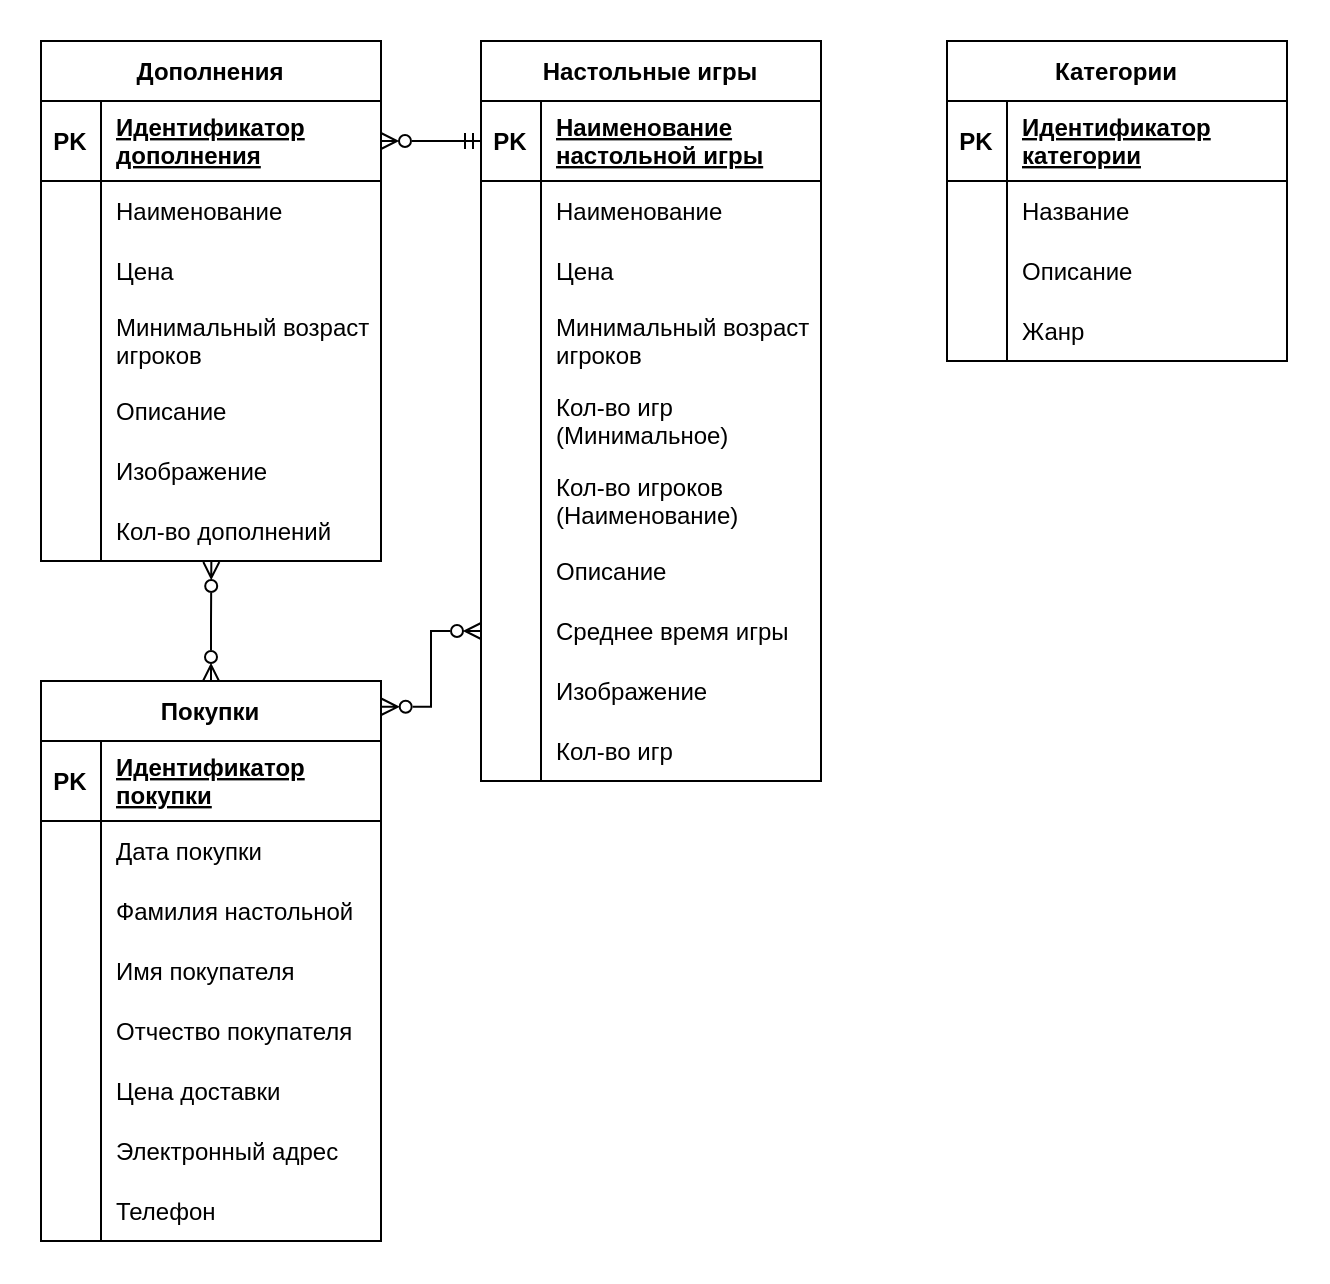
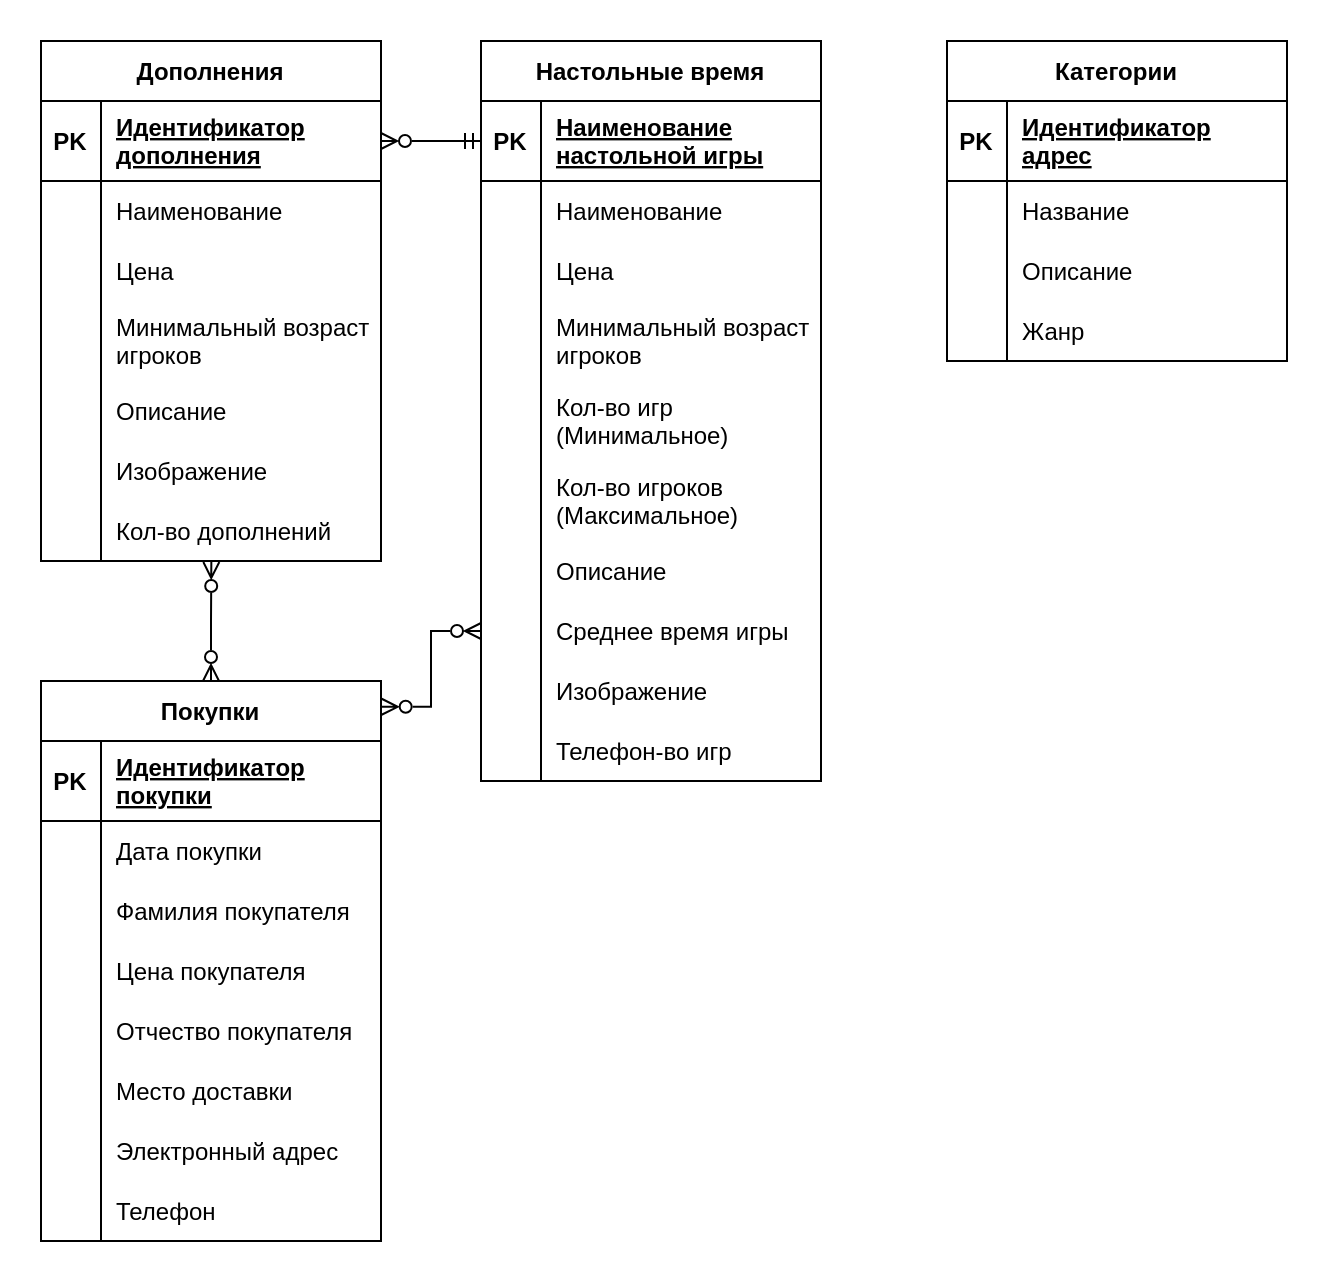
- <mxCell id="2" value="Настольные игры" style="shape=table;startSize=30;container=1;collapsible=1;childLayout=tableLayout;fixedRows=1;rowLines=0;fontStyle=1;align=center;resizeLast=1;" parent="1" vertex="1"><mxGeometry x="240" y="20" width="170" height="370" as="geometry" /></mxCell>
+ <mxCell id="2" value="Настольные время" style="shape=table;startSize=30;container=1;collapsible=1;childLayout=tableLayout;fixedRows=1;rowLines=0;fontStyle=1;align=center;resizeLast=1;" parent="1" vertex="1"><mxGeometry x="240" y="20" width="170" height="370" as="geometry" /></mxCell>
- <mxCell id="58" value="Идентификатор&#10;категории" style="shape=partialRectangle;connectable=0;fillColor=none;top=0;left=0;bottom=0;right=0;align=left;spacingLeft=6;fontStyle=5;overflow=hidden;" parent="56" vertex="1"><mxGeometry x="30" width="140" height="40" as="geometry"><mxRectangle width="140" height="40" as="alternateBounds" /></mxGeometry></mxCell>
+ <mxCell id="58" value="Идентификатор&#10;адрес" style="shape=partialRectangle;connectable=0;fillColor=none;top=0;left=0;bottom=0;right=0;align=left;spacingLeft=6;fontStyle=5;overflow=hidden;" parent="56" vertex="1"><mxGeometry x="30" width="140" height="40" as="geometry"><mxRectangle width="140" height="40" as="alternateBounds" /></mxGeometry></mxCell>
- <mxCell id="20" value="Кол-во игроков&#10;(Наименование)" style="shape=partialRectangle;connectable=0;fillColor=none;top=0;left=0;bottom=0;right=0;align=left;spacingLeft=6;overflow=hidden;" parent="18" vertex="1"><mxGeometry x="30" width="140" height="40" as="geometry"><mxRectangle width="140" height="40" as="alternateBounds" /></mxGeometry></mxCell>
+ <mxCell id="20" value="Кол-во игроков&#10;(Максимальное)" style="shape=partialRectangle;connectable=0;fillColor=none;top=0;left=0;bottom=0;right=0;align=left;spacingLeft=6;overflow=hidden;" parent="18" vertex="1"><mxGeometry x="30" width="140" height="40" as="geometry"><mxRectangle width="140" height="40" as="alternateBounds" /></mxGeometry></mxCell>
- <mxCell id="32" value="Кол-во игр" style="shape=partialRectangle;connectable=0;fillColor=none;top=0;left=0;bottom=0;right=0;align=left;spacingLeft=6;overflow=hidden;" parent="30" vertex="1"><mxGeometry x="30" width="140" height="30" as="geometry"><mxRectangle width="140" height="30" as="alternateBounds" /></mxGeometry></mxCell>
+ <mxCell id="32" value="Телефон-во игр" style="shape=partialRectangle;connectable=0;fillColor=none;top=0;left=0;bottom=0;right=0;align=left;spacingLeft=6;overflow=hidden;" parent="30" vertex="1"><mxGeometry x="30" width="140" height="30" as="geometry"><mxRectangle width="140" height="30" as="alternateBounds" /></mxGeometry></mxCell>
- <mxCell id="78" value="Фамилия настольной" style="shape=partialRectangle;connectable=0;fillColor=none;top=0;left=0;bottom=0;right=0;align=left;spacingLeft=6;overflow=hidden;" parent="76" vertex="1"><mxGeometry x="30" width="140" height="30" as="geometry"><mxRectangle width="140" height="30" as="alternateBounds" /></mxGeometry></mxCell>
+ <mxCell id="78" value="Фамилия покупателя" style="shape=partialRectangle;connectable=0;fillColor=none;top=0;left=0;bottom=0;right=0;align=left;spacingLeft=6;overflow=hidden;" parent="76" vertex="1"><mxGeometry x="30" width="140" height="30" as="geometry"><mxRectangle width="140" height="30" as="alternateBounds" /></mxGeometry></mxCell>
- <mxCell id="81" value="Имя покупателя" style="shape=partialRectangle;connectable=0;fillColor=none;top=0;left=0;bottom=0;right=0;align=left;spacingLeft=6;overflow=hidden;" parent="79" vertex="1"><mxGeometry x="30" width="140" height="30" as="geometry"><mxRectangle width="140" height="30" as="alternateBounds" /></mxGeometry></mxCell>
+ <mxCell id="81" value="Цена покупателя" style="shape=partialRectangle;connectable=0;fillColor=none;top=0;left=0;bottom=0;right=0;align=left;spacingLeft=6;overflow=hidden;" parent="79" vertex="1"><mxGeometry x="30" width="140" height="30" as="geometry"><mxRectangle width="140" height="30" as="alternateBounds" /></mxGeometry></mxCell>
- <mxCell id="87" value="Цена доставки" style="shape=partialRectangle;connectable=0;fillColor=none;top=0;left=0;bottom=0;right=0;align=left;spacingLeft=6;overflow=hidden;" parent="85" vertex="1"><mxGeometry x="30" width="140" height="30" as="geometry"><mxRectangle width="140" height="30" as="alternateBounds" /></mxGeometry></mxCell>
+ <mxCell id="87" value="Место доставки" style="shape=partialRectangle;connectable=0;fillColor=none;top=0;left=0;bottom=0;right=0;align=left;spacingLeft=6;overflow=hidden;" parent="85" vertex="1"><mxGeometry x="30" width="140" height="30" as="geometry"><mxRectangle width="140" height="30" as="alternateBounds" /></mxGeometry></mxCell>
